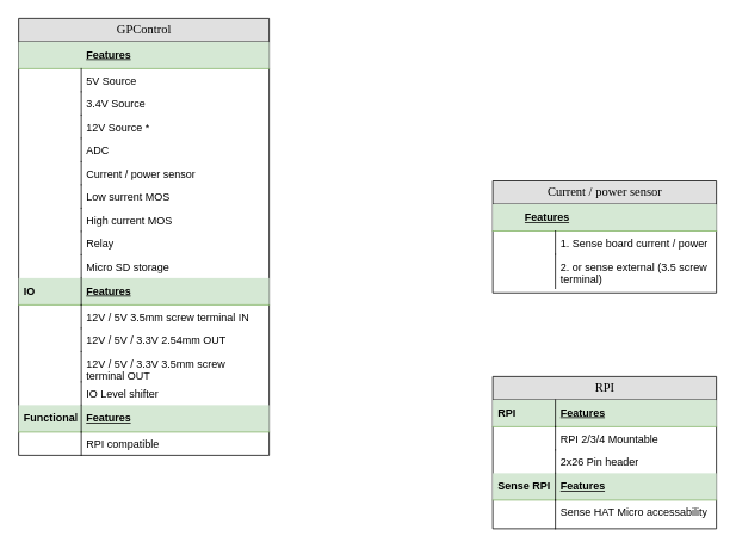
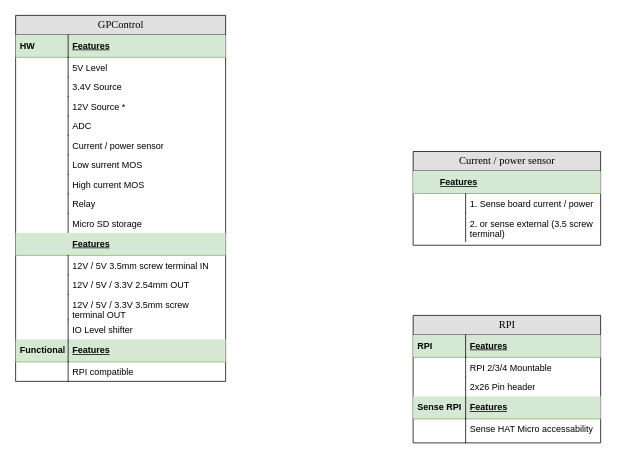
+ <mxCell id="4" value="HW" style="shape=partialRectangle;top=0;left=0;bottom=0;html=1;fillColor=none;align=left;verticalAlign=middle;spacingLeft=4;spacingRight=4;whiteSpace=wrap;overflow=hidden;rotatable=0;points=[];portConstraint=eastwest;part=1;fontStyle=1" parent="3" vertex="1" connectable="0"><mxGeometry width="70" height="30" as="geometry" /></mxCell>
- <mxCell id="5" value="&lt;blockquote style=&quot;margin: 0 0 0 40px; border: none; padding: 0px;&quot;&gt;5V&amp;nbsp;&lt;span style=&quot;background-color: initial;&quot;&gt;Source&lt;/span&gt;&lt;/blockquote&gt;" style="shape=partialRectangle;top=0;left=0;right=0;bottom=0;html=1;align=left;verticalAlign=top;fillColor=none;spacingLeft=34;spacingRight=4;whiteSpace=wrap;overflow=hidden;rotatable=0;points=[[0,0.5],[1,0.5]];portConstraint=eastwest;dropTarget=0;" vertex="1" parent="2"><mxGeometry y="56" width="280" height="26" as="geometry" /></mxCell>
+ <mxCell id="5" value="&lt;blockquote style=&quot;margin: 0 0 0 40px; border: none; padding: 0px;&quot;&gt;5V&amp;nbsp;&lt;span style=&quot;background-color: initial;&quot;&gt;Level&lt;/span&gt;&lt;/blockquote&gt;" style="shape=partialRectangle;top=0;left=0;right=0;bottom=0;html=1;align=left;verticalAlign=top;fillColor=none;spacingLeft=34;spacingRight=4;whiteSpace=wrap;overflow=hidden;rotatable=0;points=[[0,0.5],[1,0.5]];portConstraint=eastwest;dropTarget=0;" vertex="1" parent="2"><mxGeometry y="56" width="280" height="26" as="geometry" /></mxCell>
- <mxCell id="24" value="IO" style="shape=partialRectangle;top=0;left=0;bottom=0;html=1;fillColor=none;align=left;verticalAlign=middle;spacingLeft=4;spacingRight=4;whiteSpace=wrap;overflow=hidden;rotatable=0;points=[];portConstraint=eastwest;part=1;fontStyle=1" vertex="1" connectable="0" parent="23"><mxGeometry width="70" height="30" as="geometry" /></mxCell>
